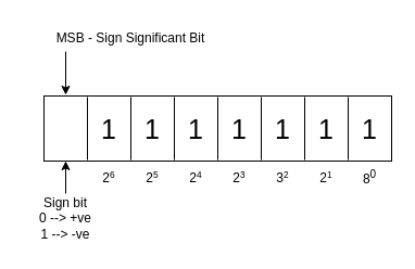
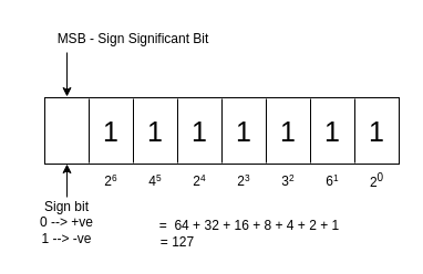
- <mxCell id="26" value="2&lt;span style=&quot;font-size: 10px;&quot;&gt;&lt;sup&gt;5&lt;/sup&gt;&lt;/span&gt;" style="text;html=1;strokeColor=none;fillColor=none;align=center;verticalAlign=middle;whiteSpace=wrap;rounded=0;fontSize=12;horizontal=1;" parent="1" vertex="1"><mxGeometry x="125" y="148" width="30" height="30" as="geometry" /></mxCell>
+ <mxCell id="26" value="4&lt;span style=&quot;font-size: 10px;&quot;&gt;&lt;sup&gt;5&lt;/sup&gt;&lt;/span&gt;" style="text;html=1;strokeColor=none;fillColor=none;align=center;verticalAlign=middle;whiteSpace=wrap;rounded=0;fontSize=12;horizontal=1;" parent="1" vertex="1"><mxGeometry x="125" y="148" width="30" height="30" as="geometry" /></mxCell>
- <mxCell id="22" value="2&lt;span style=&quot;font-size: 10px;&quot;&gt;&lt;sup&gt;1&lt;/sup&gt;&lt;/span&gt;" style="text;html=1;strokeColor=none;fillColor=none;align=center;verticalAlign=middle;whiteSpace=wrap;rounded=0;fontSize=12;horizontal=1;" parent="1" vertex="1"><mxGeometry x="285" y="148" width="30" height="30" as="geometry" /></mxCell>
+ <mxCell id="22" value="6&lt;span style=&quot;font-size: 10px;&quot;&gt;&lt;sup&gt;1&lt;/sup&gt;&lt;/span&gt;" style="text;html=1;strokeColor=none;fillColor=none;align=center;verticalAlign=middle;whiteSpace=wrap;rounded=0;fontSize=12;horizontal=1;" parent="1" vertex="1"><mxGeometry x="285" y="148" width="30" height="30" as="geometry" /></mxCell>
- <mxCell id="12" value="8&lt;sup&gt;0&lt;/sup&gt;" style="text;html=1;strokeColor=none;fillColor=none;align=center;verticalAlign=middle;whiteSpace=wrap;rounded=0;fontSize=12;horizontal=1;" parent="1" vertex="1"><mxGeometry x="325" y="148" width="30" height="30" as="geometry" /></mxCell>
+ <mxCell id="12" value="2&lt;sup&gt;0&lt;/sup&gt;" style="text;html=1;strokeColor=none;fillColor=none;align=center;verticalAlign=middle;whiteSpace=wrap;rounded=0;fontSize=12;horizontal=1;" parent="1" vertex="1"><mxGeometry x="325" y="148" width="30" height="30" as="geometry" /></mxCell>
+ <mxCell id="28" value="=&amp;nbsp; 64 + 32 + 16 + 8 + 4 + 2 + 1&lt;br&gt;= 127&amp;nbsp; &amp;nbsp; &amp;nbsp; &amp;nbsp; &amp;nbsp; &amp;nbsp; &amp;nbsp; &amp;nbsp; &amp;nbsp; &amp;nbsp; &amp;nbsp; &amp;nbsp; &amp;nbsp; &amp;nbsp; &amp;nbsp; &amp;nbsp; &amp;nbsp; &amp;nbsp; &amp;nbsp; &amp;nbsp;" style="text;html=1;strokeColor=none;fillColor=none;align=center;verticalAlign=middle;rounded=0;labelPosition=center;verticalLabelPosition=middle;whiteSpace=wrap;" parent="1" vertex="1"><mxGeometry x="130" y="196" width="190" height="30" as="geometry" /></mxCell>
